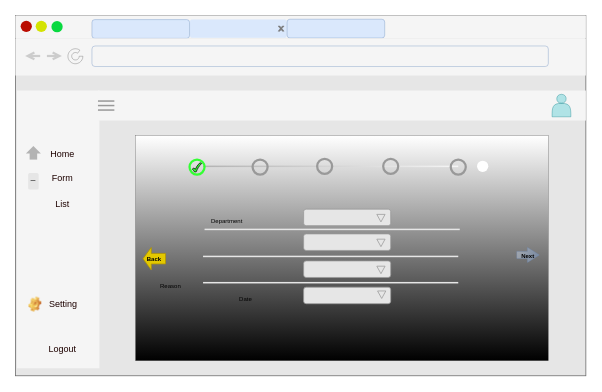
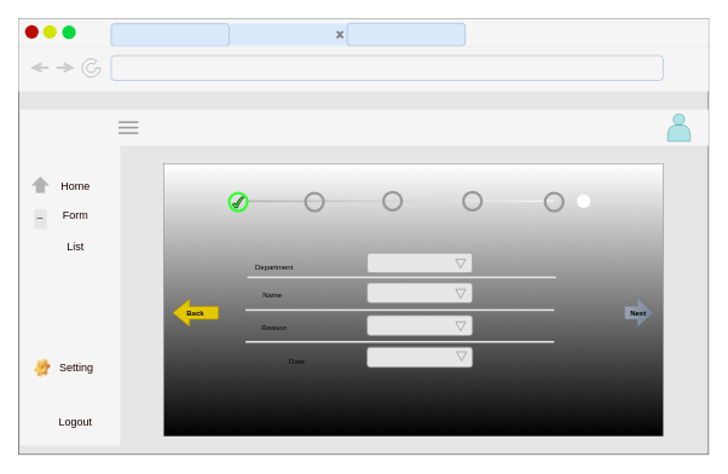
+ <mxCell id="38" value="Name" style="text;html=1;strokeColor=none;fillColor=none;align=center;verticalAlign=middle;whiteSpace=wrap;rounded=0;strokeWidth=1;fontSize=8;fontColor=#000000;" vertex="1" parent="1"><mxGeometry x="270" y="309" width="60" height="30" as="geometry" /></mxCell>
- <mxCell id="34" value="&lt;font size=&quot;1&quot; color=&quot;#000000&quot;&gt;&lt;b style=&quot;font-size: 8px;&quot;&gt;Next&lt;/b&gt;&lt;/font&gt;" style="shape=singleArrow;whiteSpace=wrap;html=1;strokeColor=#6c8ebf;strokeWidth=1;fillColor=#dae8fc;gradientColor=#7ea6e0;gradientDirection=east;opacity=40;arrowWidth=0.467;arrowSize=0.525;" vertex="1" parent="1"><mxGeometry x="688" y="329" width="30" height="20" as="geometry" /></mxCell>
+ <mxCell id="34" value="&lt;font size=&quot;1&quot; color=&quot;#000000&quot;&gt;&lt;b style=&quot;font-size: 8px;&quot;&gt;Next&lt;/b&gt;&lt;/font&gt;" style="shape=singleArrow;whiteSpace=wrap;html=1;strokeColor=#6c8ebf;strokeWidth=1;fillColor=#dae8fc;gradientColor=#7ea6e0;gradientDirection=east;opacity=40;arrowWidth=0.467;arrowSize=0.525;" vertex="1" parent="1"><mxGeometry x="688" y="329" width="30" height="30" as="geometry" /></mxCell>
- <mxCell id="35" value="&lt;b&gt;&lt;font color=&quot;#000000&quot;&gt;Back&lt;/font&gt;&lt;/b&gt;" style="shape=singleArrow;direction=west;whiteSpace=wrap;html=1;strokeColor=#B09500;strokeWidth=1;fontSize=8;fillColor=#e3c800;gradientDirection=west;arrowWidth=0.467;arrowSize=0.367;fontColor=#000000;" vertex="1" parent="1"><mxGeometry x="190" y="329" width="30" height="30" as="geometry" /></mxCell>
+ <mxCell id="35" value="&lt;b&gt;&lt;font color=&quot;#000000&quot;&gt;Back&lt;/font&gt;&lt;/b&gt;" style="shape=singleArrow;direction=west;whiteSpace=wrap;html=1;strokeColor=#B09500;strokeWidth=1;fontSize=8;fillColor=#e3c800;gradientDirection=west;arrowWidth=0.467;arrowSize=0.367;fontColor=#000000;" vertex="1" parent="1"><mxGeometry x="190" y="329" width="50" height="30" as="geometry" /></mxCell>
- <mxCell id="46" value="Reason" style="text;html=1;strokeColor=none;fillColor=none;align=center;verticalAlign=middle;whiteSpace=wrap;rounded=0;strokeWidth=1;fontSize=8;fontColor=#000000;" vertex="1" parent="1"><mxGeometry x="197" y="365" width="60" height="30" as="geometry" /></mxCell>
+ <mxCell id="46" value="Reason" style="text;html=1;strokeColor=none;fillColor=none;align=center;verticalAlign=middle;whiteSpace=wrap;rounded=0;strokeWidth=1;fontSize=8;fontColor=#000000;" vertex="1" parent="1"><mxGeometry x="272" y="345" width="60" height="30" as="geometry" /></mxCell>
